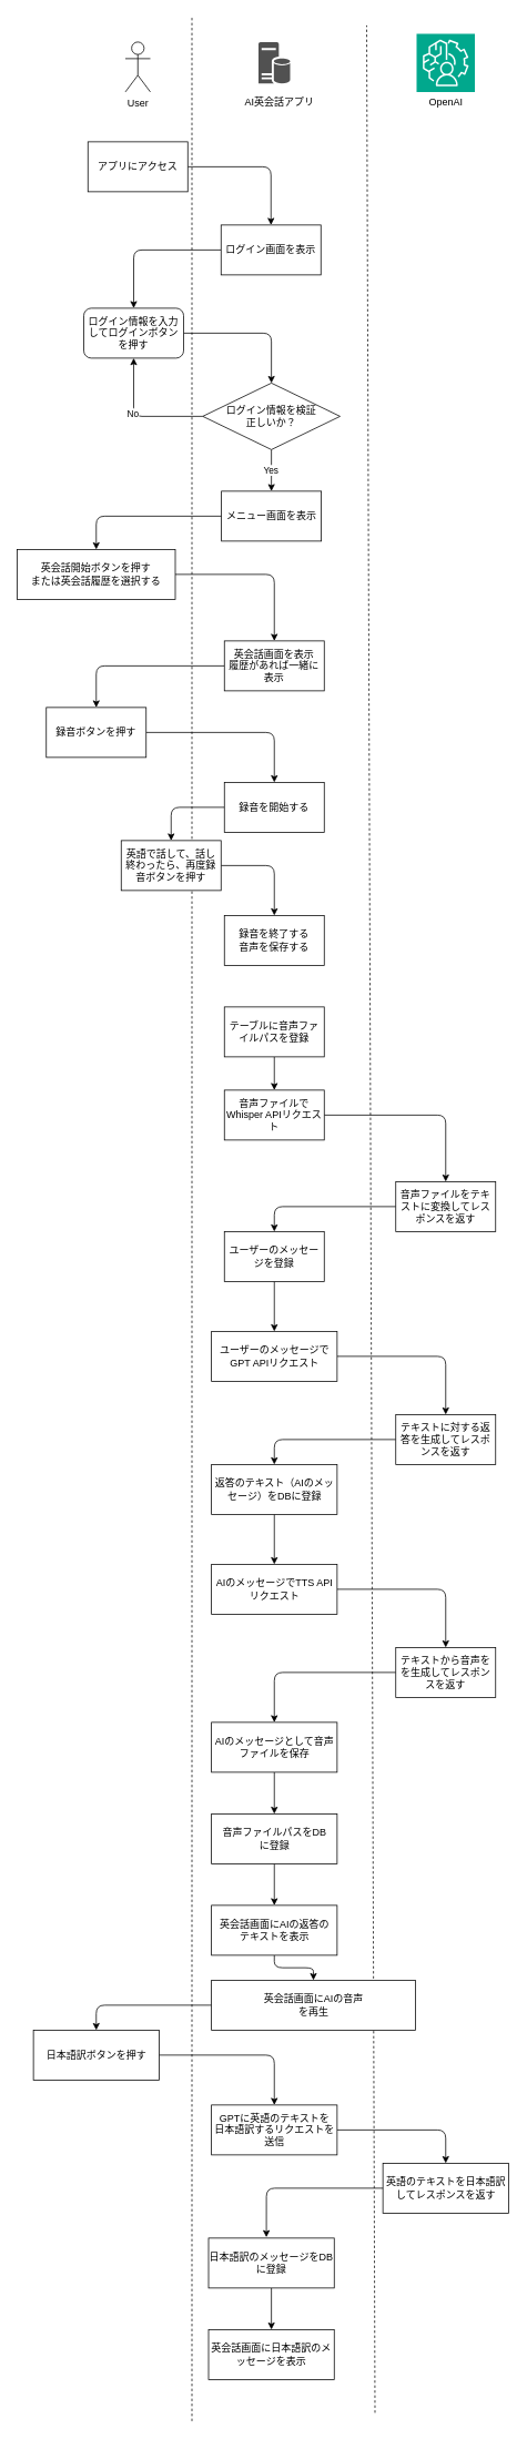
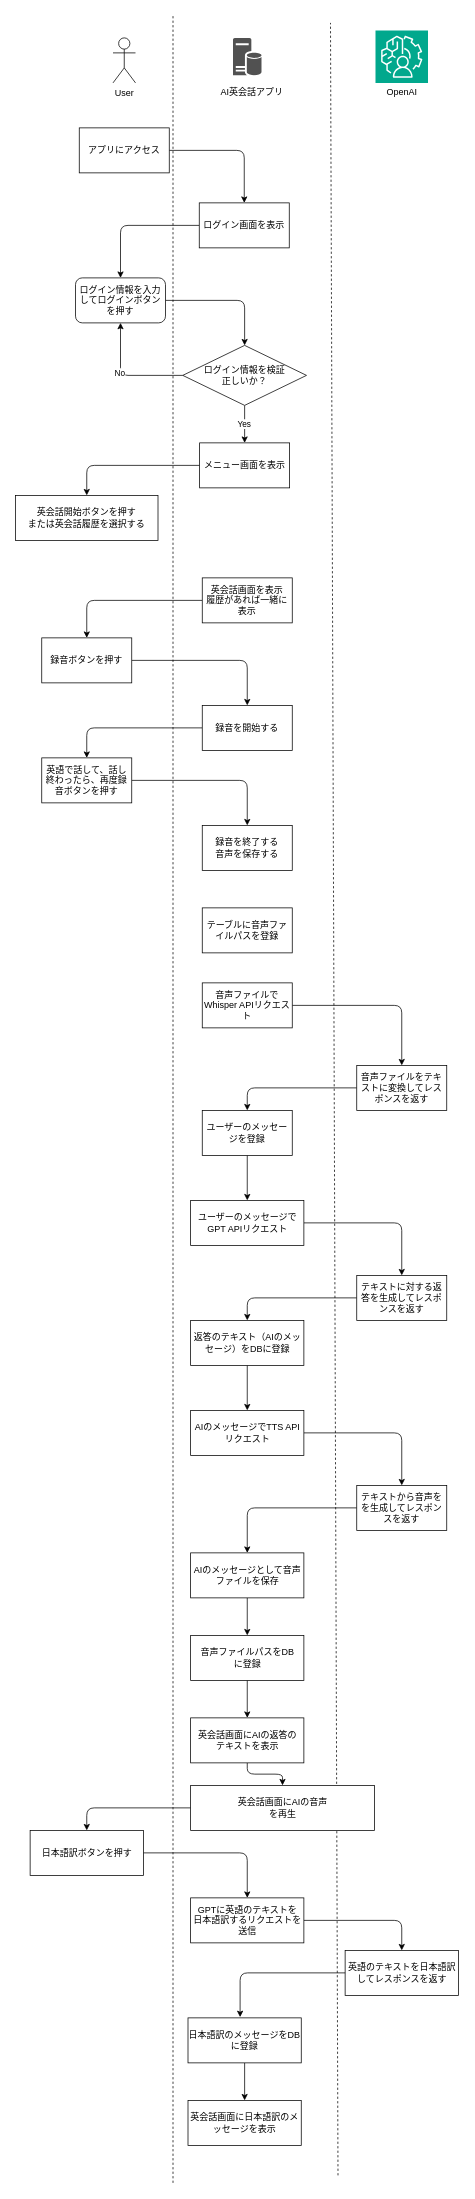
- <mxCell id="22" style="edgeStyle=orthogonalEdgeStyle;html=1;entryX=0.5;entryY=0;entryDx=0;entryDy=0;" edge="1" parent="1" source="23" target="25"><mxGeometry relative="1" as="geometry" /></mxCell>
- <mxCell id="31" value="英語で話して、話し終わったら、再度録音ボタンを押す" style="rounded=0;whiteSpace=wrap;html=1;" vertex="1" parent="1"><mxGeometry x="145" y="1010" width="120" height="60" as="geometry" /></mxCell>
+ <mxCell id="31" value="英語で話して、話し終わったら、再度録音ボタンを押す" style="rounded=0;whiteSpace=wrap;html=1;" vertex="1" parent="1"><mxGeometry x="55" y="1010" width="120" height="60" as="geometry" /></mxCell>
- <mxCell id="33" style="edgeStyle=orthogonalEdgeStyle;html=1;exitX=0.5;exitY=1;exitDx=0;exitDy=0;entryX=0.5;entryY=0;entryDx=0;entryDy=0;" edge="1" parent="1" source="34" target="36"><mxGeometry relative="1" as="geometry" /></mxCell>
